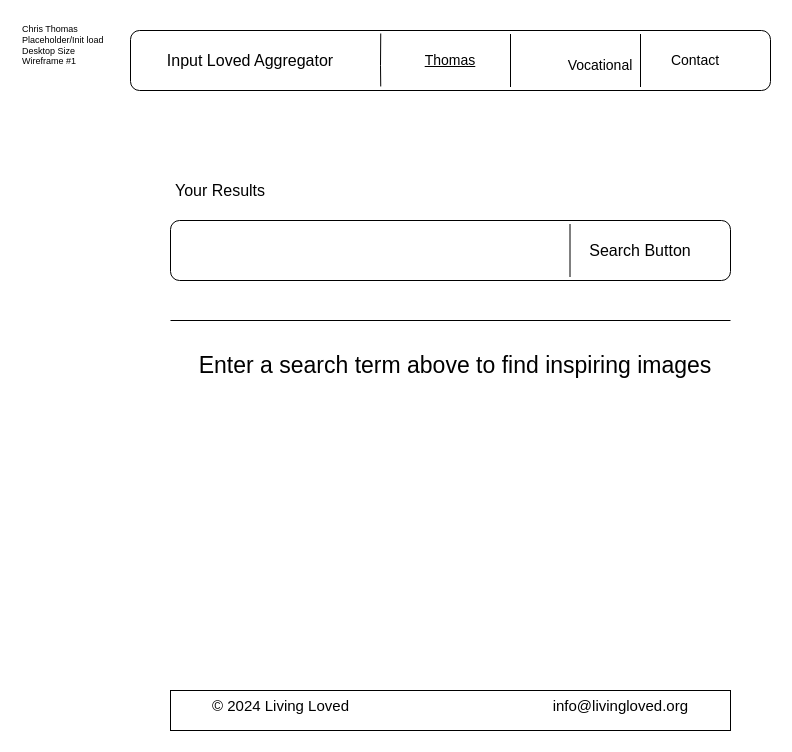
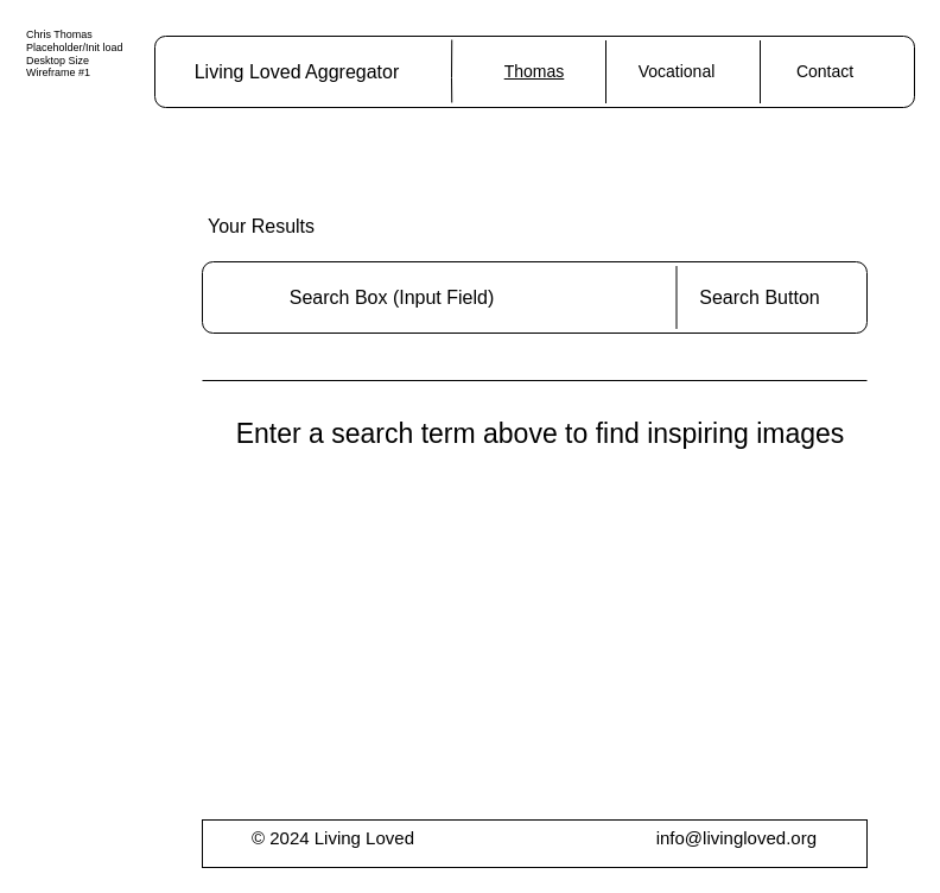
- <mxCell id="6" value="Input Loved Aggregator" style="text;html=1;align=center;verticalAlign=middle;whiteSpace=wrap;rounded=0;fontSize=16;" vertex="1" parent="1"><mxGeometry x="150" y="45" width="200" height="30" as="geometry" /></mxCell>
+ <mxCell id="6" value="Living Loved Aggregator" style="text;html=1;align=center;verticalAlign=middle;whiteSpace=wrap;rounded=0;fontSize=16;" vertex="1" parent="1"><mxGeometry x="150" y="45" width="200" height="30" as="geometry" /></mxCell>
- <mxCell id="4" value="Vocational" style="text;html=1;align=center;verticalAlign=middle;whiteSpace=wrap;rounded=0;fontSize=14;fontStyle=0" vertex="1" parent="1"><mxGeometry x="560" y="50" width="80" height="30" as="geometry" /></mxCell>
+ <mxCell id="4" value="Vocational" style="text;html=1;align=center;verticalAlign=middle;whiteSpace=wrap;rounded=0;fontSize=14;fontStyle=0" vertex="1" parent="1"><mxGeometry x="530" y="45" width="80" height="30" as="geometry" /></mxCell>
+ <mxCell id="14" value="Search Box (Input Field)" style="text;html=1;align=center;verticalAlign=middle;whiteSpace=wrap;rounded=0;fontSize=16;" vertex="1" parent="1"><mxGeometry x="200" y="235" width="260" height="30" as="geometry" /></mxCell>
